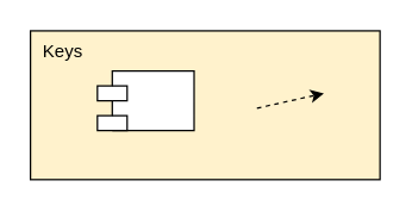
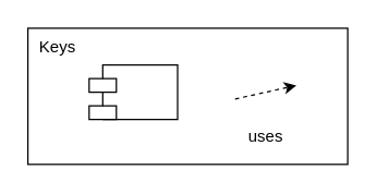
- <mxCell id="3" value="&amp;nbsp; Keys" style="rounded=0;whiteSpace=wrap;html=1;align=left;verticalAlign=top;fillColor=#fff2cc;" vertex="1" parent="2"><mxGeometry width="235" height="100" as="geometry" /></mxCell>
+ <mxCell id="3" value="&amp;nbsp; Keys" style="rounded=0;whiteSpace=wrap;html=1;align=left;verticalAlign=top;" vertex="1" parent="2"><mxGeometry width="235" height="100" as="geometry" /></mxCell>
+ <mxCell id="5" value="uses" style="text;html=1;strokeColor=none;fillColor=none;align=center;verticalAlign=middle;whiteSpace=wrap;rounded=0;" vertex="1" parent="2"><mxGeometry x="145" y="70" width="59.5" height="20" as="geometry" /></mxCell>
